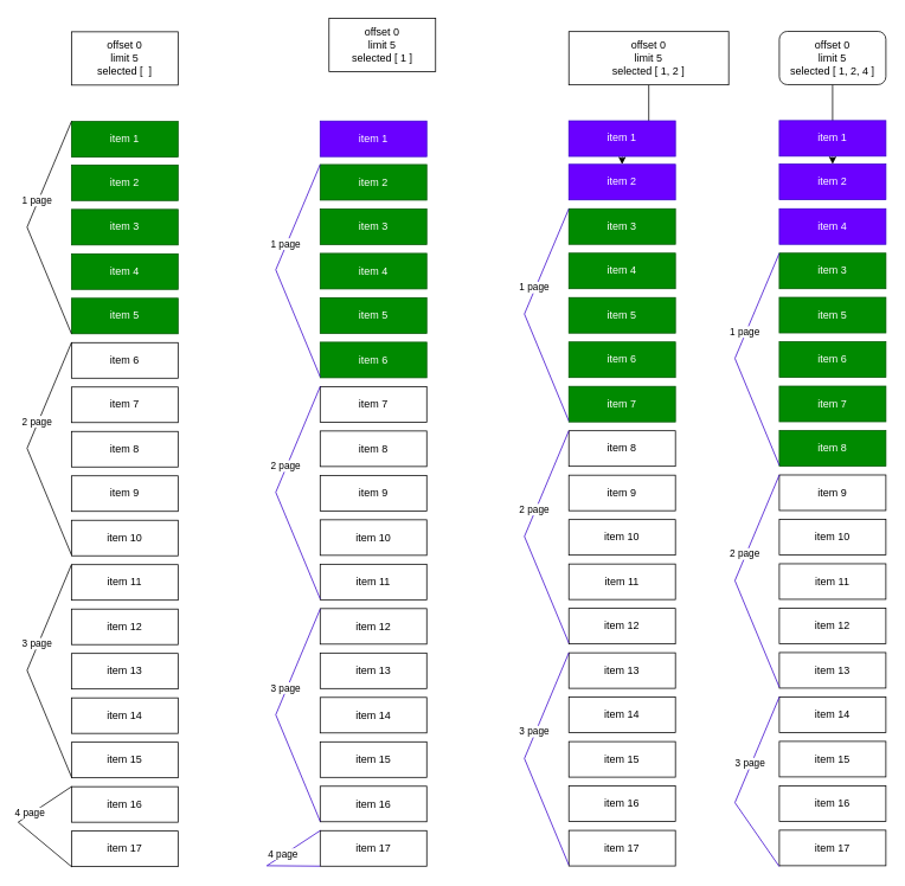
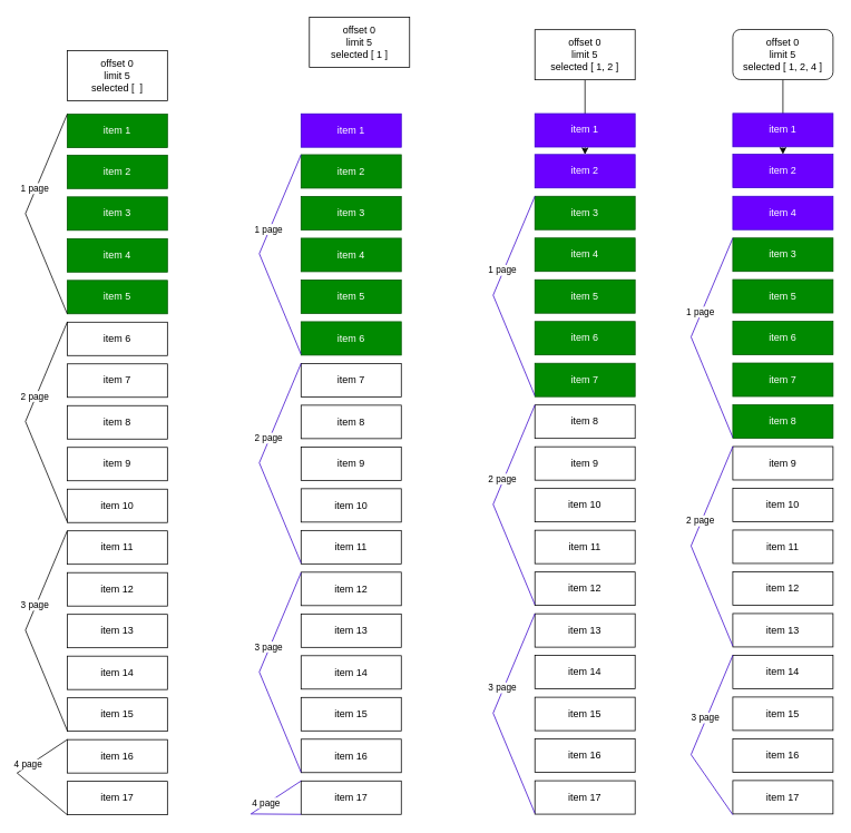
- <mxCell id="27" value="offset 0&lt;br&gt;limit 5&lt;br&gt;selected [&amp;nbsp; ]" style="rounded=0;whiteSpace=wrap;html=1;" parent="1" vertex="1"><mxGeometry x="80" y="35" width="120" height="60" as="geometry" /></mxCell>
+ <mxCell id="27" value="offset 0&lt;br&gt;limit 5&lt;br&gt;selected [&amp;nbsp; ]" style="rounded=0;whiteSpace=wrap;html=1;" parent="1" vertex="1"><mxGeometry x="80" y="60" width="120" height="60" as="geometry" /></mxCell>
- <mxCell id="55" value="offset 0&lt;br&gt;limit 5&lt;br&gt;selected [ 1, 2 ]" style="rounded=0;whiteSpace=wrap;html=1;" parent="1" vertex="1"><mxGeometry x="640" y="34.75" width="180" height="60" as="geometry" /></mxCell>
+ <mxCell id="55" value="offset 0&lt;br&gt;limit 5&lt;br&gt;selected [ 1, 2 ]" style="rounded=0;whiteSpace=wrap;html=1;" parent="1" vertex="1"><mxGeometry x="640" y="34.75" width="120" height="60" as="geometry" /></mxCell>
